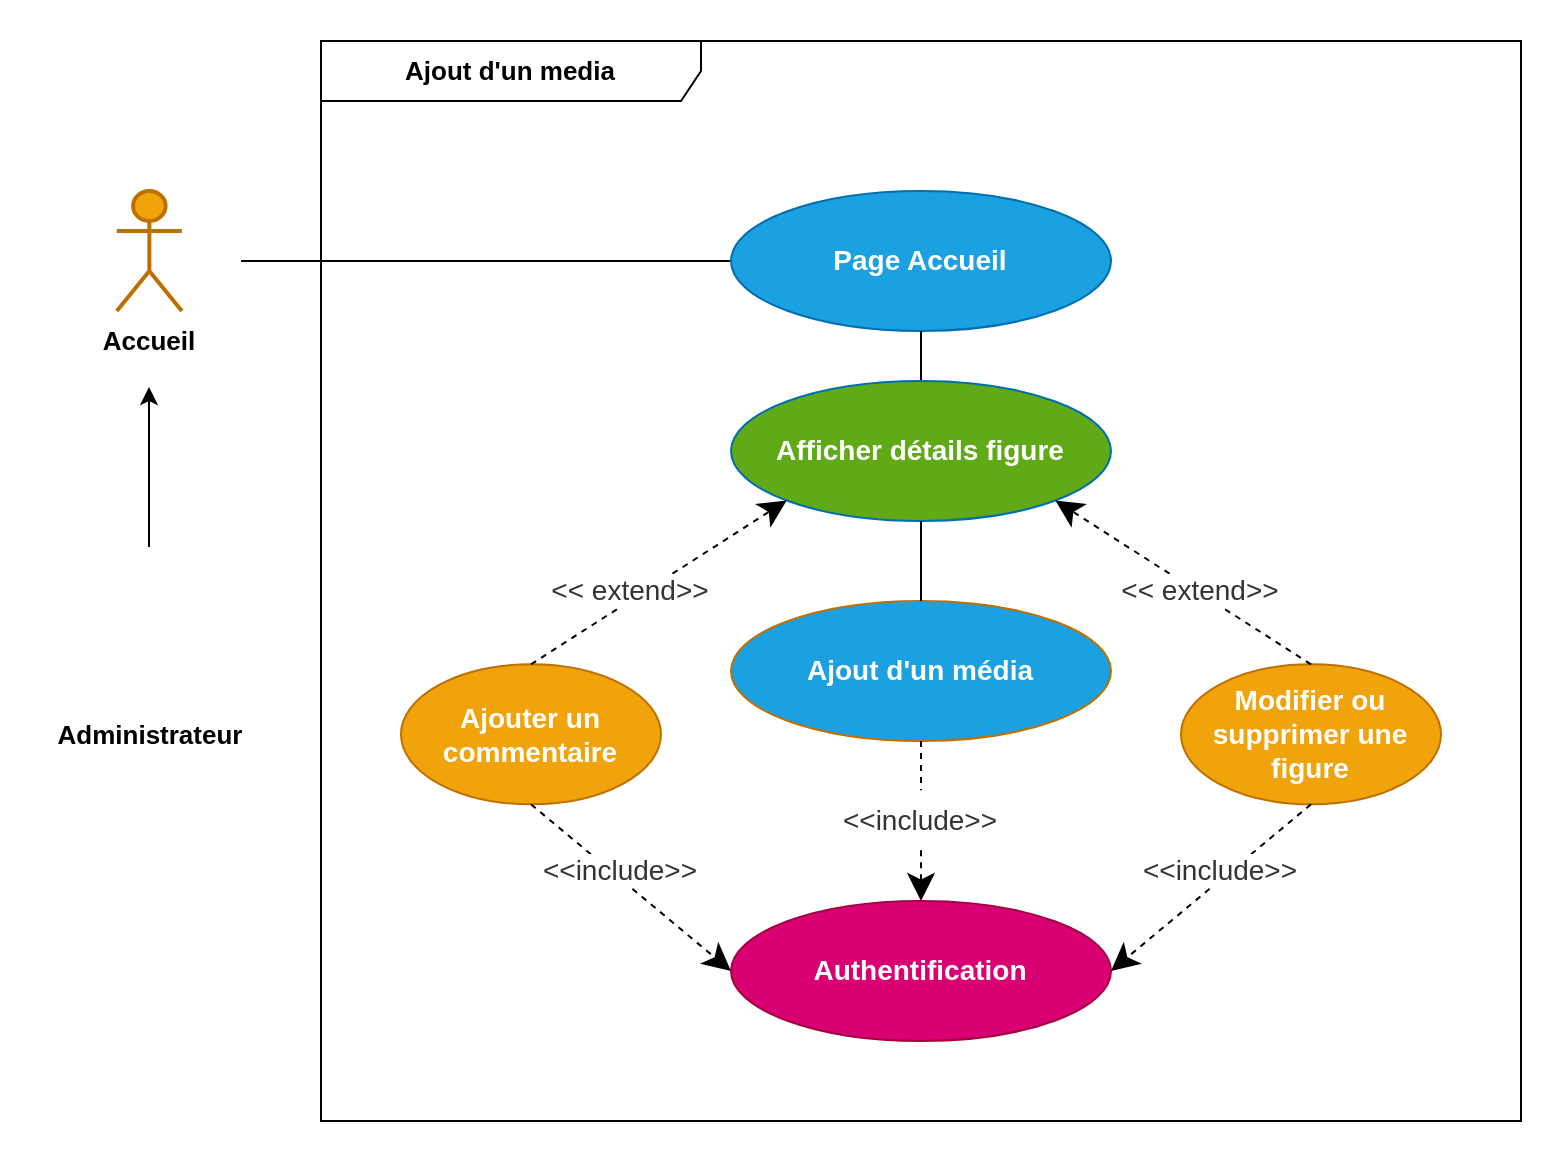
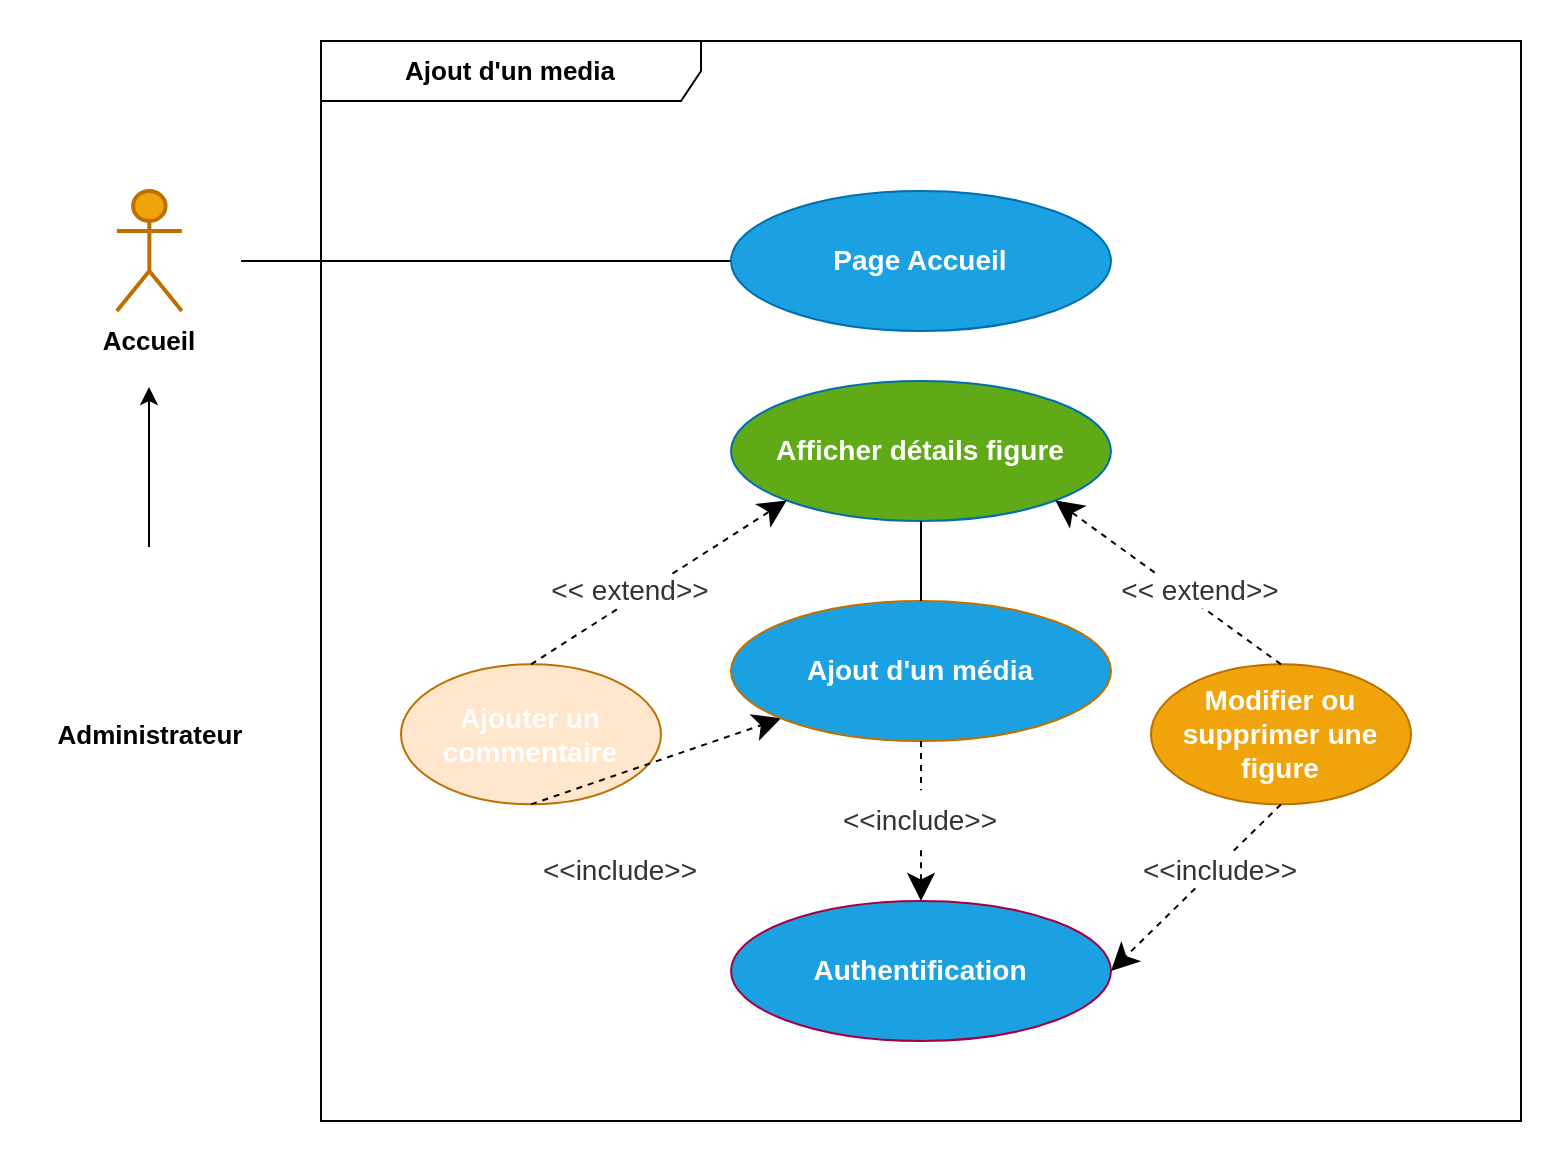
- <mxCell id="9" value="" style="endArrow=none;html=1;rounded=0;fontFamily=Helvetica;fontSize=14;fontColor=#ffffff;entryX=0.5;entryY=1;entryDx=0;entryDy=0;exitX=0.5;exitY=0;exitDx=0;exitDy=0;" parent="2" source="10" target="5" edge="1"><mxGeometry width="50" height="50" relative="1" as="geometry"><mxPoint x="120" y="80" as="sourcePoint" /><mxPoint x="240.0" y="120" as="targetPoint" /></mxGeometry></mxCell>
- <mxCell id="11" value="&lt;font style=&quot;font-size: 14px;&quot; color=&quot;#ffffff&quot;&gt;&lt;b&gt;Ajouter un commentaire&lt;br&gt;&lt;/b&gt;&lt;/font&gt;" style="ellipse;whiteSpace=wrap;html=1;fontFamily=Helvetica;fontSize=13;fillColor=#f0a30a;fontColor=#000000;strokeColor=#BD7000;" parent="2" vertex="1"><mxGeometry x="180" y="311.67" width="130" height="70" as="geometry" /></mxCell>
+ <mxCell id="11" value="&lt;font style=&quot;font-size: 14px;&quot; color=&quot;#ffffff&quot;&gt;&lt;b&gt;Ajouter un commentaire&lt;br&gt;&lt;/b&gt;&lt;/font&gt;" style="ellipse;whiteSpace=wrap;html=1;fontFamily=Helvetica;fontSize=13;fillColor=#ffe6cc;fontColor=#000000;strokeColor=#BD7000;" parent="2" vertex="1"><mxGeometry x="180" y="311.67" width="130" height="70" as="geometry" /></mxCell>
- <mxCell id="18" value="&lt;font style=&quot;font-size: 14px;&quot; color=&quot;#ffffff&quot;&gt;&lt;b&gt;Modifier ou supprimer une figure&lt;br&gt;&lt;/b&gt;&lt;/font&gt;" style="ellipse;whiteSpace=wrap;html=1;fontFamily=Helvetica;fontSize=13;fillColor=#f0a30a;fontColor=#000000;strokeColor=#BD7000;" parent="2" vertex="1"><mxGeometry x="570" y="311.67" width="130" height="70" as="geometry" /></mxCell>
+ <mxCell id="18" value="&lt;font style=&quot;font-size: 14px;&quot; color=&quot;#ffffff&quot;&gt;&lt;b&gt;Modifier ou supprimer une figure&lt;br&gt;&lt;/b&gt;&lt;/font&gt;" style="ellipse;whiteSpace=wrap;html=1;fontFamily=Helvetica;fontSize=13;fillColor=#f0a30a;fontColor=#000000;strokeColor=#BD7000;" parent="2" vertex="1"><mxGeometry x="555" y="311.67" width="130" height="70" as="geometry" /></mxCell>
- <mxCell id="15" value="" style="endArrow=classic;html=1;rounded=0;dashed=1;fontFamily=Verdana;fontSize=12;fontColor=#333333;startSize=6;endSize=11;entryX=0;entryY=0.5;entryDx=0;entryDy=0;exitX=0.5;exitY=1;exitDx=0;exitDy=0;" parent="2" source="11" target="12" edge="1"><mxGeometry width="50" height="50" relative="1" as="geometry"><mxPoint x="305" y="305" as="sourcePoint" /><mxPoint x="445" y="265" as="targetPoint" /></mxGeometry></mxCell>
+ <mxCell id="15" value="" style="endArrow=classic;html=1;rounded=0;dashed=1;fontFamily=Verdana;fontSize=12;fontColor=#333333;startSize=6;endSize=11;exitX=0.5;exitY=1;exitDx=0;exitDy=0;" parent="2" source="11" target="23" edge="1"><mxGeometry width="50" height="50" relative="1" as="geometry"><mxPoint x="305" y="305" as="sourcePoint" /><mxPoint x="445" y="265" as="targetPoint" /></mxGeometry></mxCell>
- <mxCell id="12" value="&lt;font style=&quot;font-size: 14px;&quot; color=&quot;#ffffff&quot;&gt;&lt;b&gt;Authentification&lt;br&gt;&lt;/b&gt;&lt;/font&gt;" style="ellipse;whiteSpace=wrap;html=1;fontFamily=Helvetica;fontSize=13;fillColor=#d80073;fontColor=#ffffff;strokeColor=#A50040;" parent="2" vertex="1"><mxGeometry x="345" y="430" width="190" height="70" as="geometry" /></mxCell>
+ <mxCell id="12" value="&lt;font style=&quot;font-size: 14px;&quot; color=&quot;#ffffff&quot;&gt;&lt;b&gt;Authentification&lt;br&gt;&lt;/b&gt;&lt;/font&gt;" style="ellipse;whiteSpace=wrap;html=1;fontFamily=Helvetica;fontSize=13;fillColor=#1ba1e2;fontColor=#ffffff;strokeColor=#A50040;" parent="2" vertex="1"><mxGeometry x="345" y="430" width="190" height="70" as="geometry" /></mxCell>
